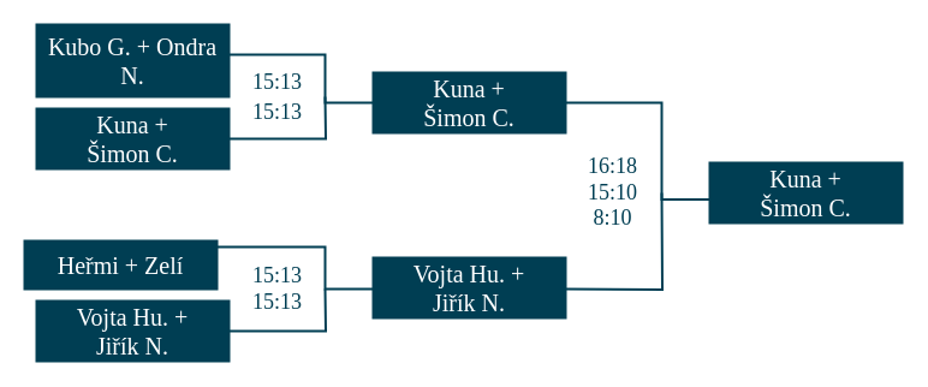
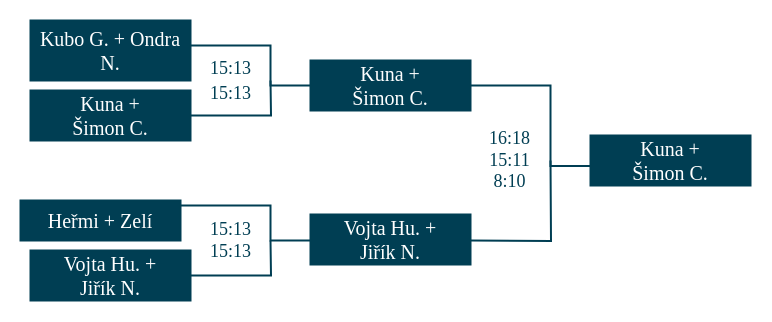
- <mxCell id="13" value="16:18&lt;br&gt;15:10&lt;br&gt;8:10" style="text;html=1;align=center;verticalAlign=middle;resizable=0;points=[];autosize=1;strokeColor=none;fillColor=none;fontSize=18;fontFamily=Montserrat;fontColor=#003E53;" parent="1" vertex="1"><mxGeometry x="479" y="120" width="60" height="80" as="geometry" /></mxCell>
+ <mxCell id="13" value="16:18&lt;br&gt;15:11&lt;br&gt;8:10" style="text;html=1;align=center;verticalAlign=middle;resizable=0;points=[];autosize=1;strokeColor=none;fillColor=none;fontSize=18;fontFamily=Montserrat;fontColor=#003E53;" parent="1" vertex="1"><mxGeometry x="479" y="120" width="60" height="80" as="geometry" /></mxCell>
